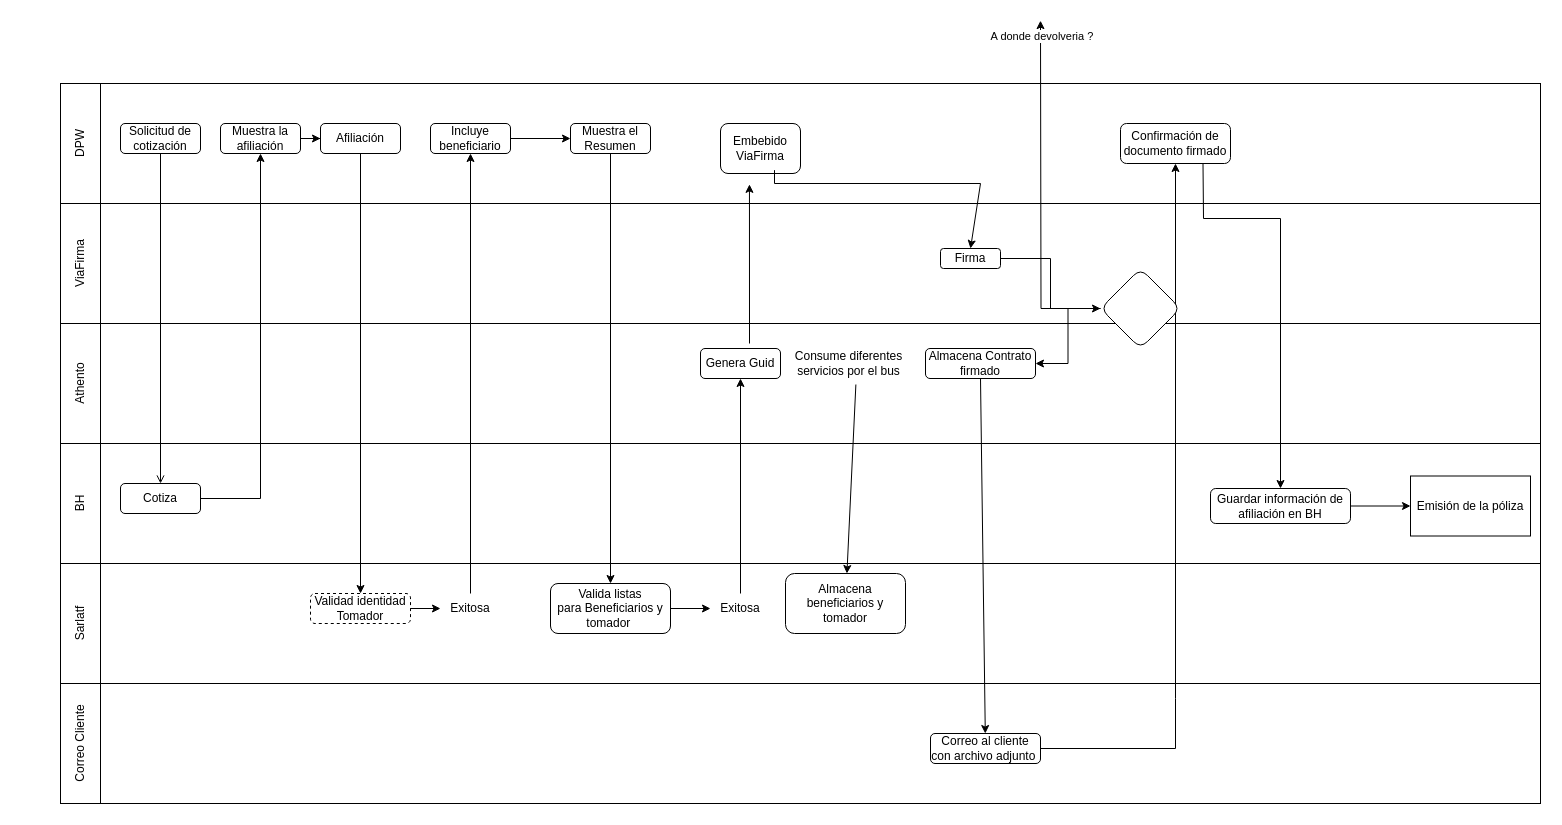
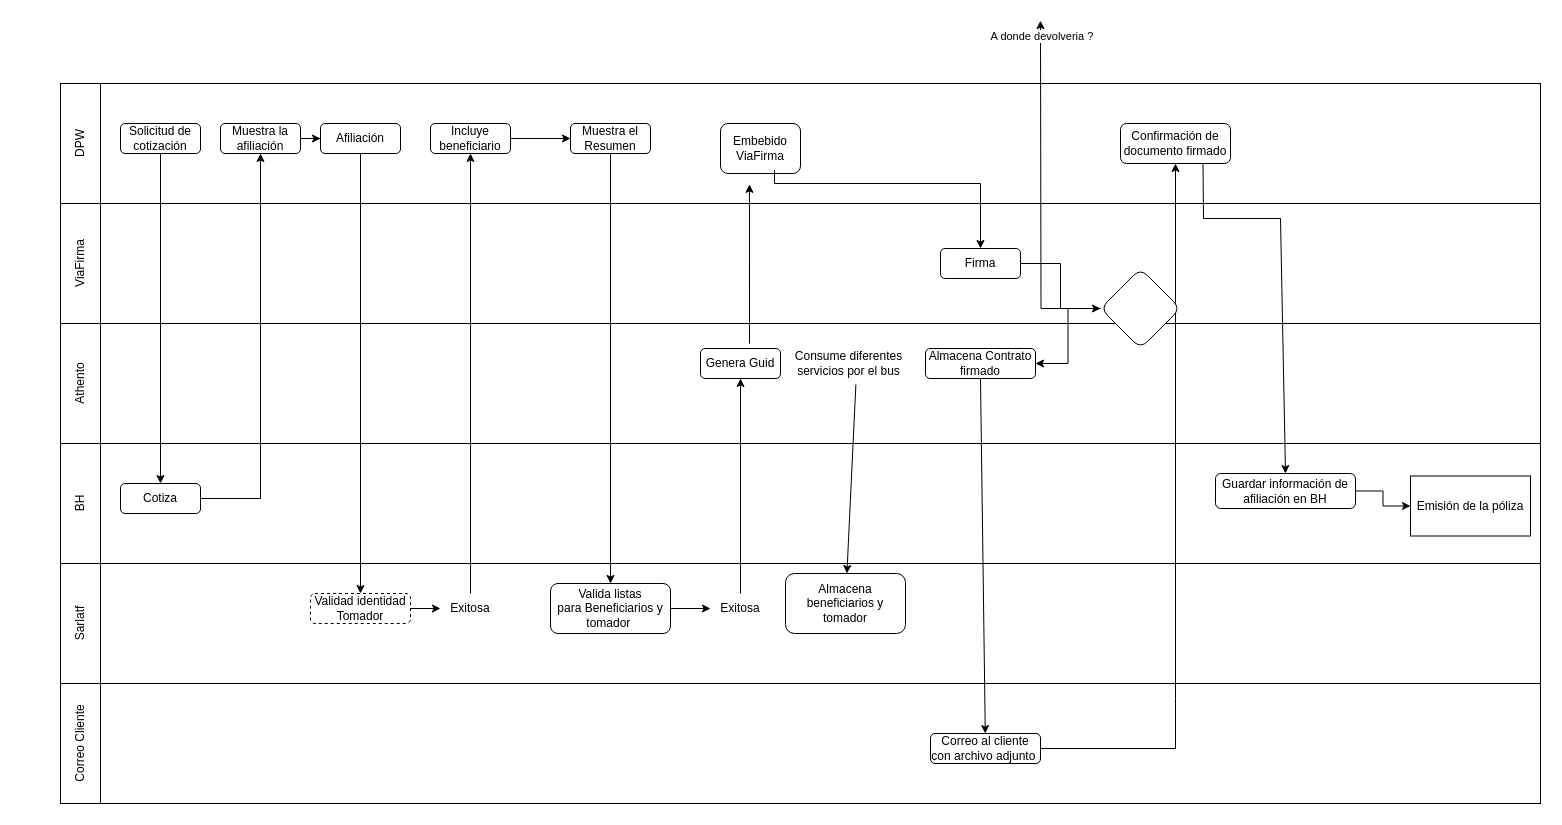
- <mxCell id="33" value="Firma" style="rounded=1;whiteSpace=wrap;html=1;" parent="1" vertex="1"><mxGeometry x="940" y="248" width="60" height="20" as="geometry" /></mxCell>
+ <mxCell id="33" value="Firma" style="rounded=1;whiteSpace=wrap;html=1;" parent="1" vertex="1"><mxGeometry x="940" y="248" width="80" height="30" as="geometry" /></mxCell>
- <mxCell id="22" value="" style="endArrow=open;html=1;rounded=0;entryX=0.5;entryY=0;entryDx=0;entryDy=0;" parent="1" source="10" target="11" edge="1"><mxGeometry width="50" height="50" relative="1" as="geometry"><mxPoint x="570" y="353" as="sourcePoint" /><mxPoint x="620" y="303" as="targetPoint" /></mxGeometry></mxCell>
+ <mxCell id="22" value="" style="endArrow=classic;html=1;rounded=0;entryX=0.5;entryY=0;entryDx=0;entryDy=0;" parent="1" source="10" target="11" edge="1"><mxGeometry width="50" height="50" relative="1" as="geometry"><mxPoint x="570" y="353" as="sourcePoint" /><mxPoint x="620" y="303" as="targetPoint" /></mxGeometry></mxCell>
- <mxCell id="36" value="Guardar información de afiliación en BH" style="rounded=1;whiteSpace=wrap;html=1;" parent="1" vertex="1"><mxGeometry x="1210" y="488" width="140" height="35" as="geometry" /></mxCell>
+ <mxCell id="36" value="Guardar información de afiliación en BH" style="rounded=1;whiteSpace=wrap;html=1;" parent="1" vertex="1"><mxGeometry x="1215" y="473" width="140" height="35" as="geometry" /></mxCell>
